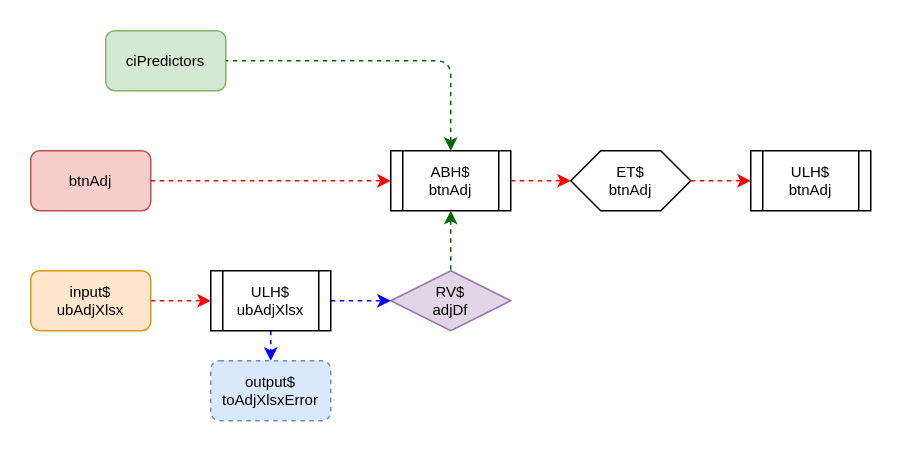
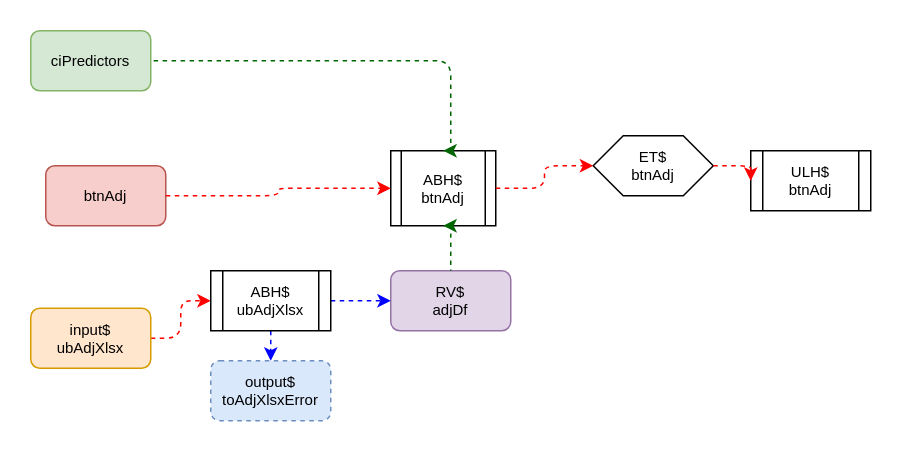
- <mxCell id="5" value="ciPredictors" style="rounded=1;whiteSpace=wrap;html=1;fillColor=#d5e8d4;strokeColor=#82b366;fontSize=10;" parent="1" vertex="1"><mxGeometry x="70" y="20" width="80" height="40" as="geometry" /></mxCell>
+ <mxCell id="5" value="ciPredictors" style="rounded=1;whiteSpace=wrap;html=1;fillColor=#d5e8d4;strokeColor=#82b366;fontSize=10;" parent="1" vertex="1"><mxGeometry y="20" width="80" height="40" as="geometry" x="20" /></mxCell>
- <mxCell id="2" value="btnAdj" style="rounded=1;whiteSpace=wrap;html=1;fillColor=#f8cecc;strokeColor=#b85450;fontSize=10;" parent="1" vertex="1"><mxGeometry y="100" width="80" height="40" as="geometry" x="20" /></mxCell>
+ <mxCell id="2" value="btnAdj" style="rounded=1;whiteSpace=wrap;html=1;fillColor=#f8cecc;strokeColor=#b85450;fontSize=10;" parent="1" vertex="1"><mxGeometry x="30" y="110" width="80" height="40" as="geometry" /></mxCell>
- <mxCell id="12" value="ABH$&lt;br style=&quot;border-color: var(--border-color); font-size: 10px;&quot;&gt;btnAdj" style="shape=process;whiteSpace=wrap;html=1;backgroundOutline=1;fontSize=10;" parent="1" vertex="1"><mxGeometry x="260" y="100" width="80" height="40" as="geometry" /></mxCell>
+ <mxCell id="12" value="ABH$&lt;br style=&quot;border-color: var(--border-color); font-size: 10px;&quot;&gt;btnAdj" style="shape=process;whiteSpace=wrap;html=1;backgroundOutline=1;fontSize=10;" parent="1" vertex="1"><mxGeometry x="260" y="100" width="70" height="50" as="geometry" /></mxCell>
- <mxCell id="11" value="ET$&lt;br style=&quot;border-color: var(--border-color); font-size: 10px;&quot;&gt;btnAdj" style="shape=hexagon;perimeter=hexagonPerimeter2;whiteSpace=wrap;html=1;fixedSize=1;fontSize=10;" parent="1" vertex="1"><mxGeometry x="380" y="100" width="80" height="40" as="geometry" /></mxCell>
+ <mxCell id="11" value="ET$&lt;br style=&quot;border-color: var(--border-color); font-size: 10px;&quot;&gt;btnAdj" style="shape=hexagon;perimeter=hexagonPerimeter2;whiteSpace=wrap;html=1;fixedSize=1;fontSize=10;" parent="1" vertex="1"><mxGeometry x="395" y="90" width="80" height="40" as="geometry" /></mxCell>
- <mxCell id="4" value="input$&lt;br style=&quot;font-size: 10px;&quot;&gt;ubAdjXlsx" style="rounded=1;whiteSpace=wrap;html=1;fillColor=#ffe6cc;strokeColor=#d79b00;fontSize=10;" parent="1" vertex="1"><mxGeometry y="180" width="80" height="40" as="geometry" x="20" /></mxCell>
+ <mxCell id="4" value="input$&lt;br style=&quot;font-size: 10px;&quot;&gt;ubAdjXlsx" style="rounded=1;whiteSpace=wrap;html=1;fillColor=#ffe6cc;strokeColor=#d79b00;fontSize=10;" parent="1" vertex="1"><mxGeometry x="20" y="205" width="80" height="40" as="geometry" /></mxCell>
- <mxCell id="13" value="ULH$&lt;br style=&quot;font-size: 10px;&quot;&gt;ubAdjXlsx" style="shape=process;whiteSpace=wrap;html=1;backgroundOutline=1;fontSize=10;" parent="1" vertex="1"><mxGeometry x="140" y="180" width="80" height="40" as="geometry" /></mxCell>
+ <mxCell id="13" value="ABH$&lt;br style=&quot;font-size: 10px;&quot;&gt;ubAdjXlsx" style="shape=process;whiteSpace=wrap;html=1;backgroundOutline=1;fontSize=10;" parent="1" vertex="1"><mxGeometry x="140" y="180" width="80" height="40" as="geometry" /></mxCell>
- <mxCell id="6" value="RV$&lt;br style=&quot;font-size: 10px;&quot;&gt;adjDf" style="rhombus;whiteSpace=wrap;html=1;fillColor=#e1d5e7;strokeColor=#9673a6;fontSize=10;" parent="1" vertex="1"><mxGeometry x="260" y="180" width="80" height="40" as="geometry" /></mxCell>
+ <mxCell id="6" value="RV$&lt;br style=&quot;font-size: 10px;&quot;&gt;adjDf" style="rounded=1;whiteSpace=wrap;html=1;fillColor=#e1d5e7;strokeColor=#9673a6;fontSize=10;" parent="1" vertex="1"><mxGeometry x="260" y="180" width="80" height="40" as="geometry" /></mxCell>
